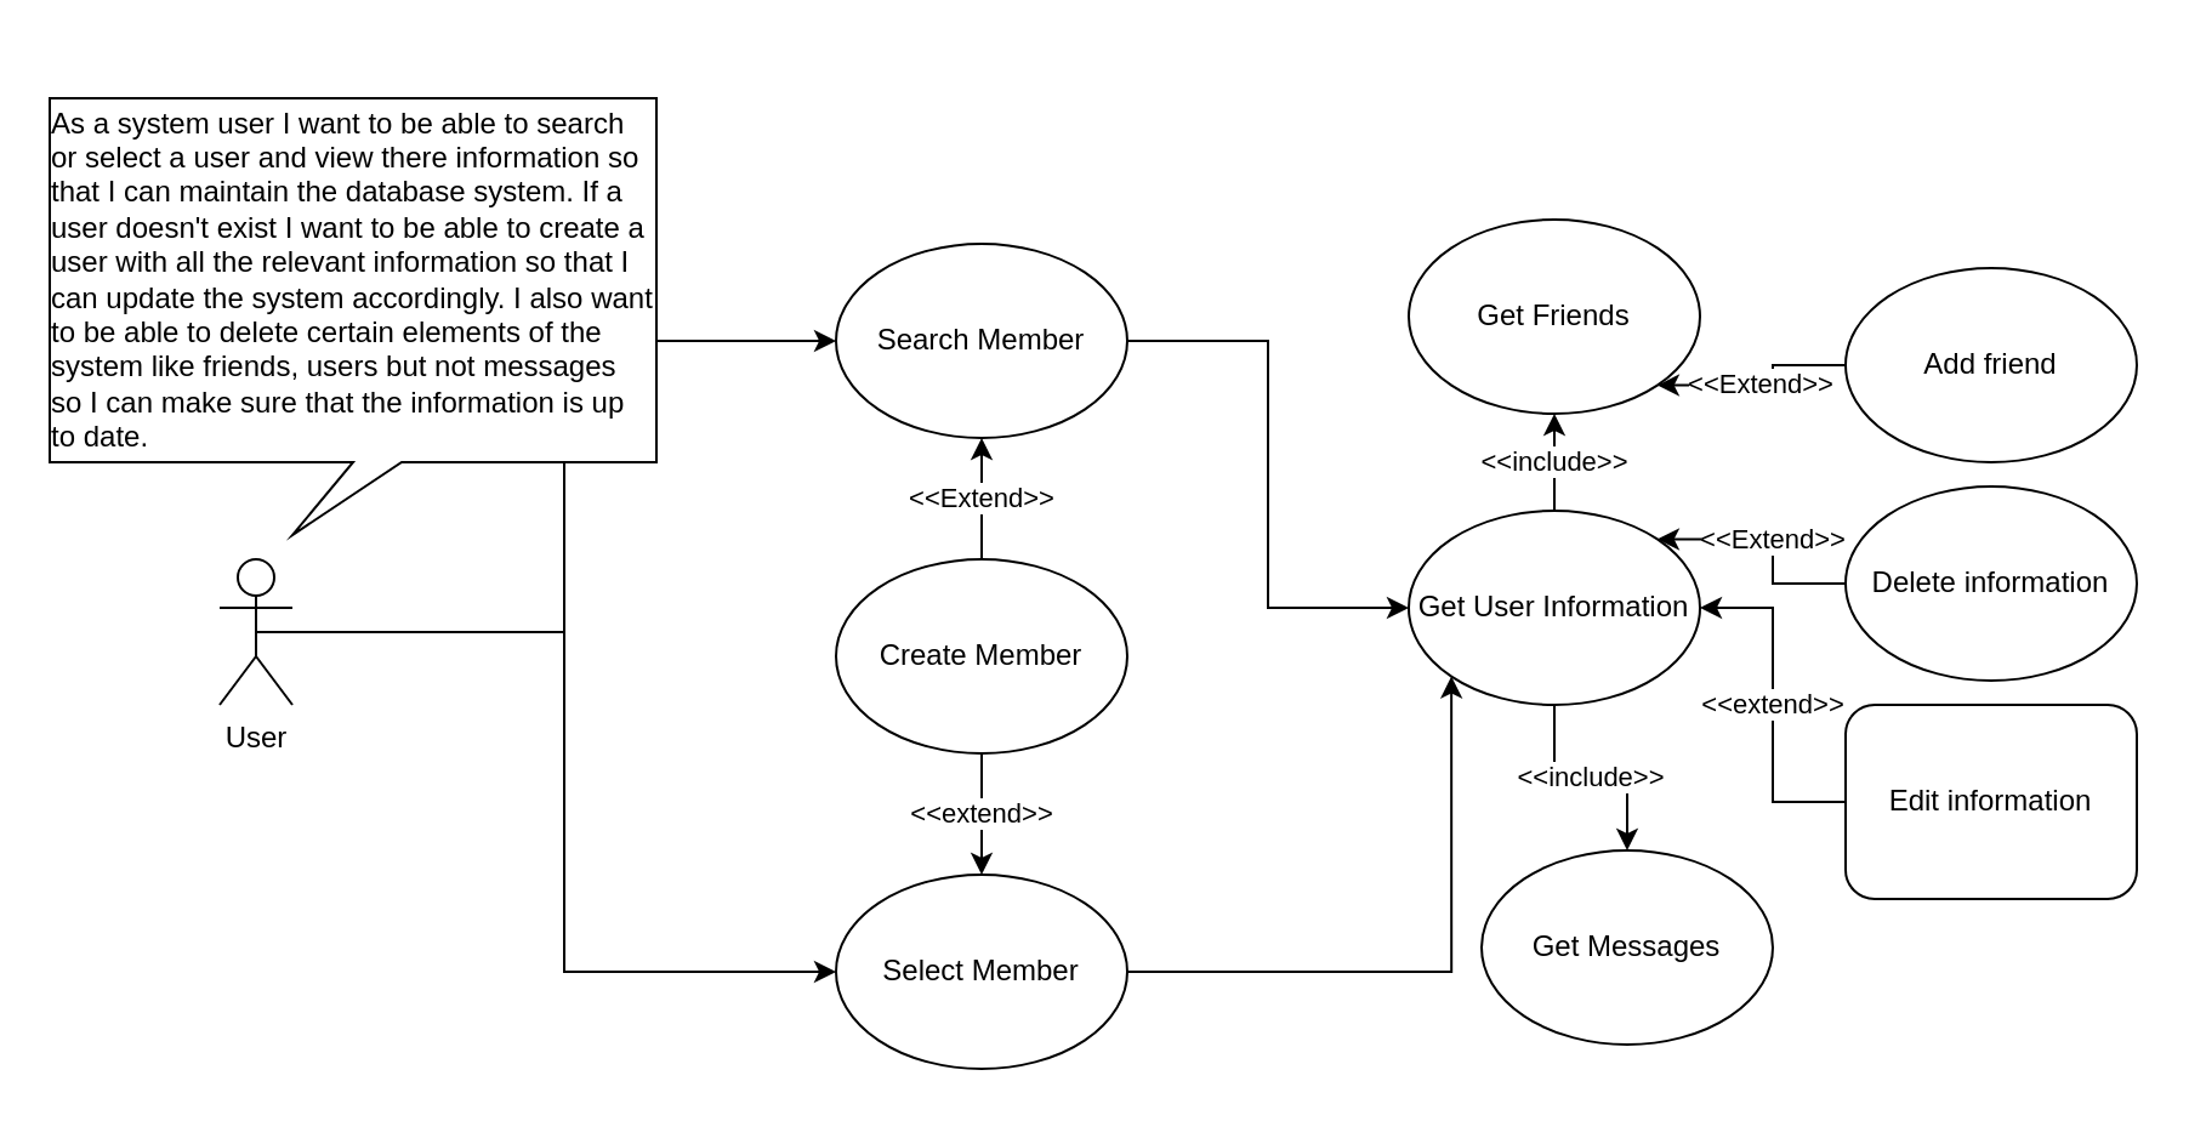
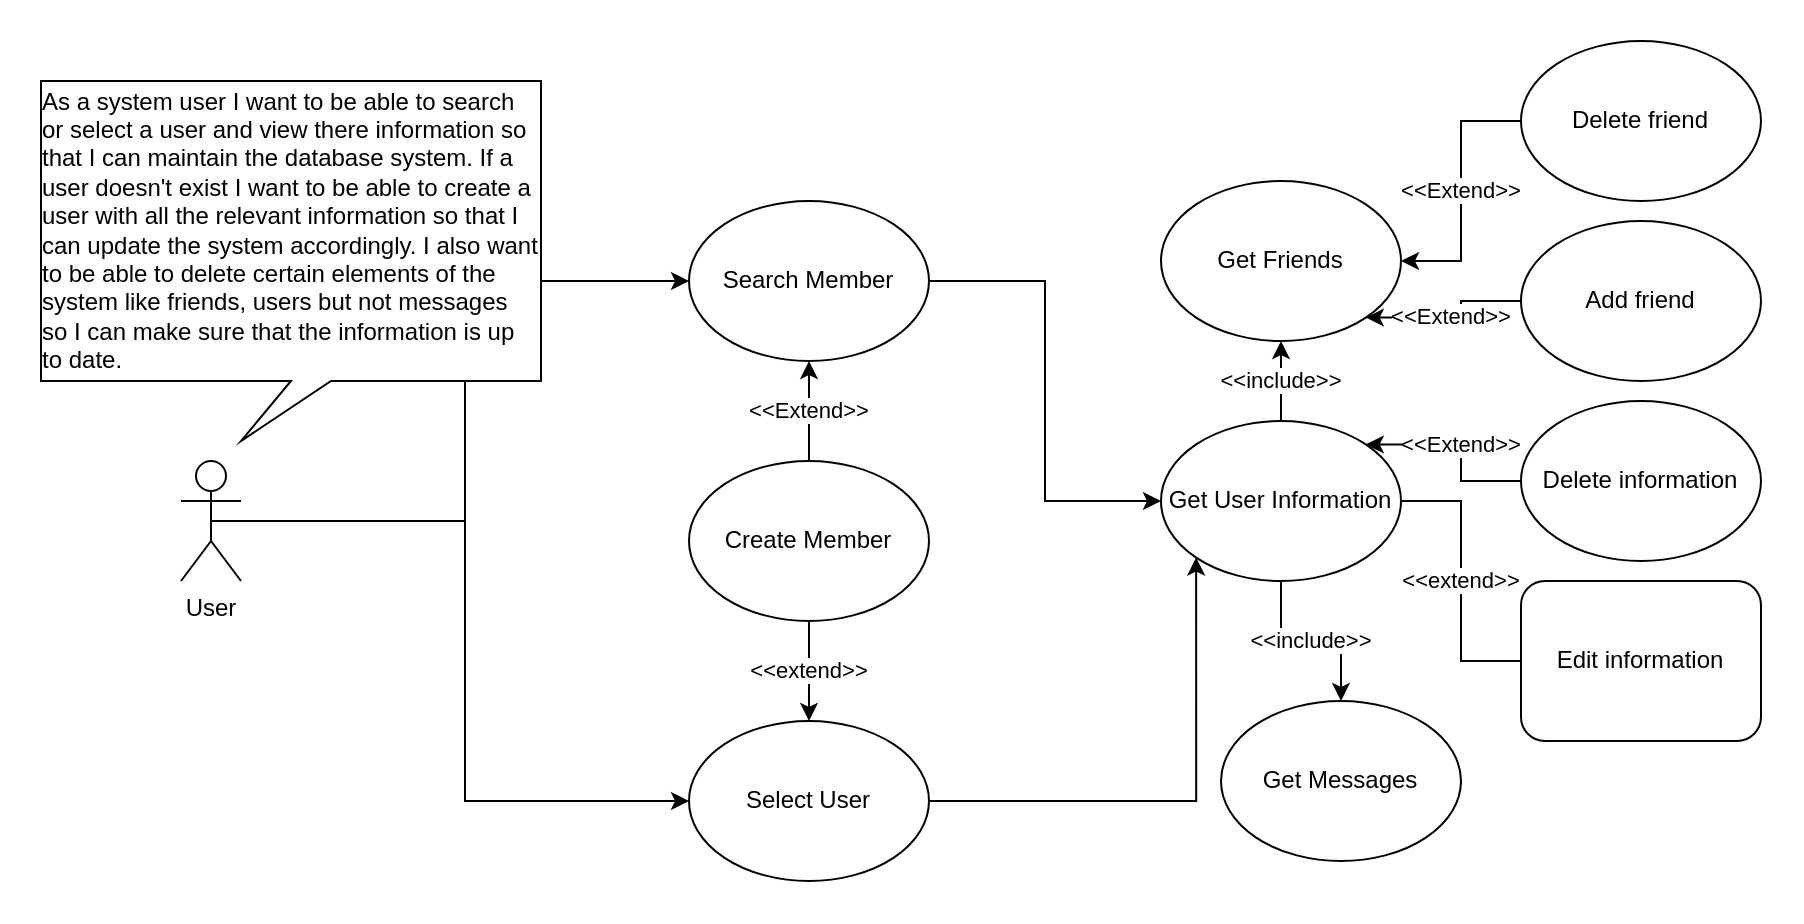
+ <mxCell id="16" value="Delete friend" style="ellipse;whiteSpace=wrap;html=1;" vertex="1" parent="1"><mxGeometry x="760" y="20" width="120" height="80" as="geometry" /></mxCell>
+ <mxCell id="15" value="&amp;lt;&amp;lt;Extend&amp;gt;&amp;gt;" style="edgeStyle=orthogonalEdgeStyle;rounded=0;orthogonalLoop=1;jettySize=auto;html=1;entryX=1;entryY=0.5;entryDx=0;entryDy=0;" edge="1" parent="1" source="16" target="9"><mxGeometry relative="1" as="geometry" /></mxCell>
- <mxCell id="17" value="&amp;lt;&amp;lt;extend&amp;gt;&amp;gt;" style="edgeStyle=orthogonalEdgeStyle;rounded=0;orthogonalLoop=1;jettySize=auto;html=1;entryX=1;entryY=0.5;entryDx=0;entryDy=0;" edge="1" parent="1" source="18" target="12"><mxGeometry relative="1" as="geometry" /></mxCell>
+ <mxCell id="17" value="&amp;lt;&amp;lt;extend&amp;gt;&amp;gt;" style="edgeStyle=orthogonalEdgeStyle;rounded=0;orthogonalLoop=1;jettySize=auto;html=1;entryX=1;entryY=0.5;entryDx=0;entryDy=0;endArrow=none;" edge="1" parent="1" source="18" target="12"><mxGeometry relative="1" as="geometry" /></mxCell>
- <mxCell id="8" value="Select Member" style="ellipse;whiteSpace=wrap;html=1;" parent="1" vertex="1"><mxGeometry x="344" y="360" width="120" height="80" as="geometry" /></mxCell>
+ <mxCell id="8" value="Select User" style="ellipse;whiteSpace=wrap;html=1;" parent="1" vertex="1"><mxGeometry x="344" y="360" width="120" height="80" as="geometry" /></mxCell>
